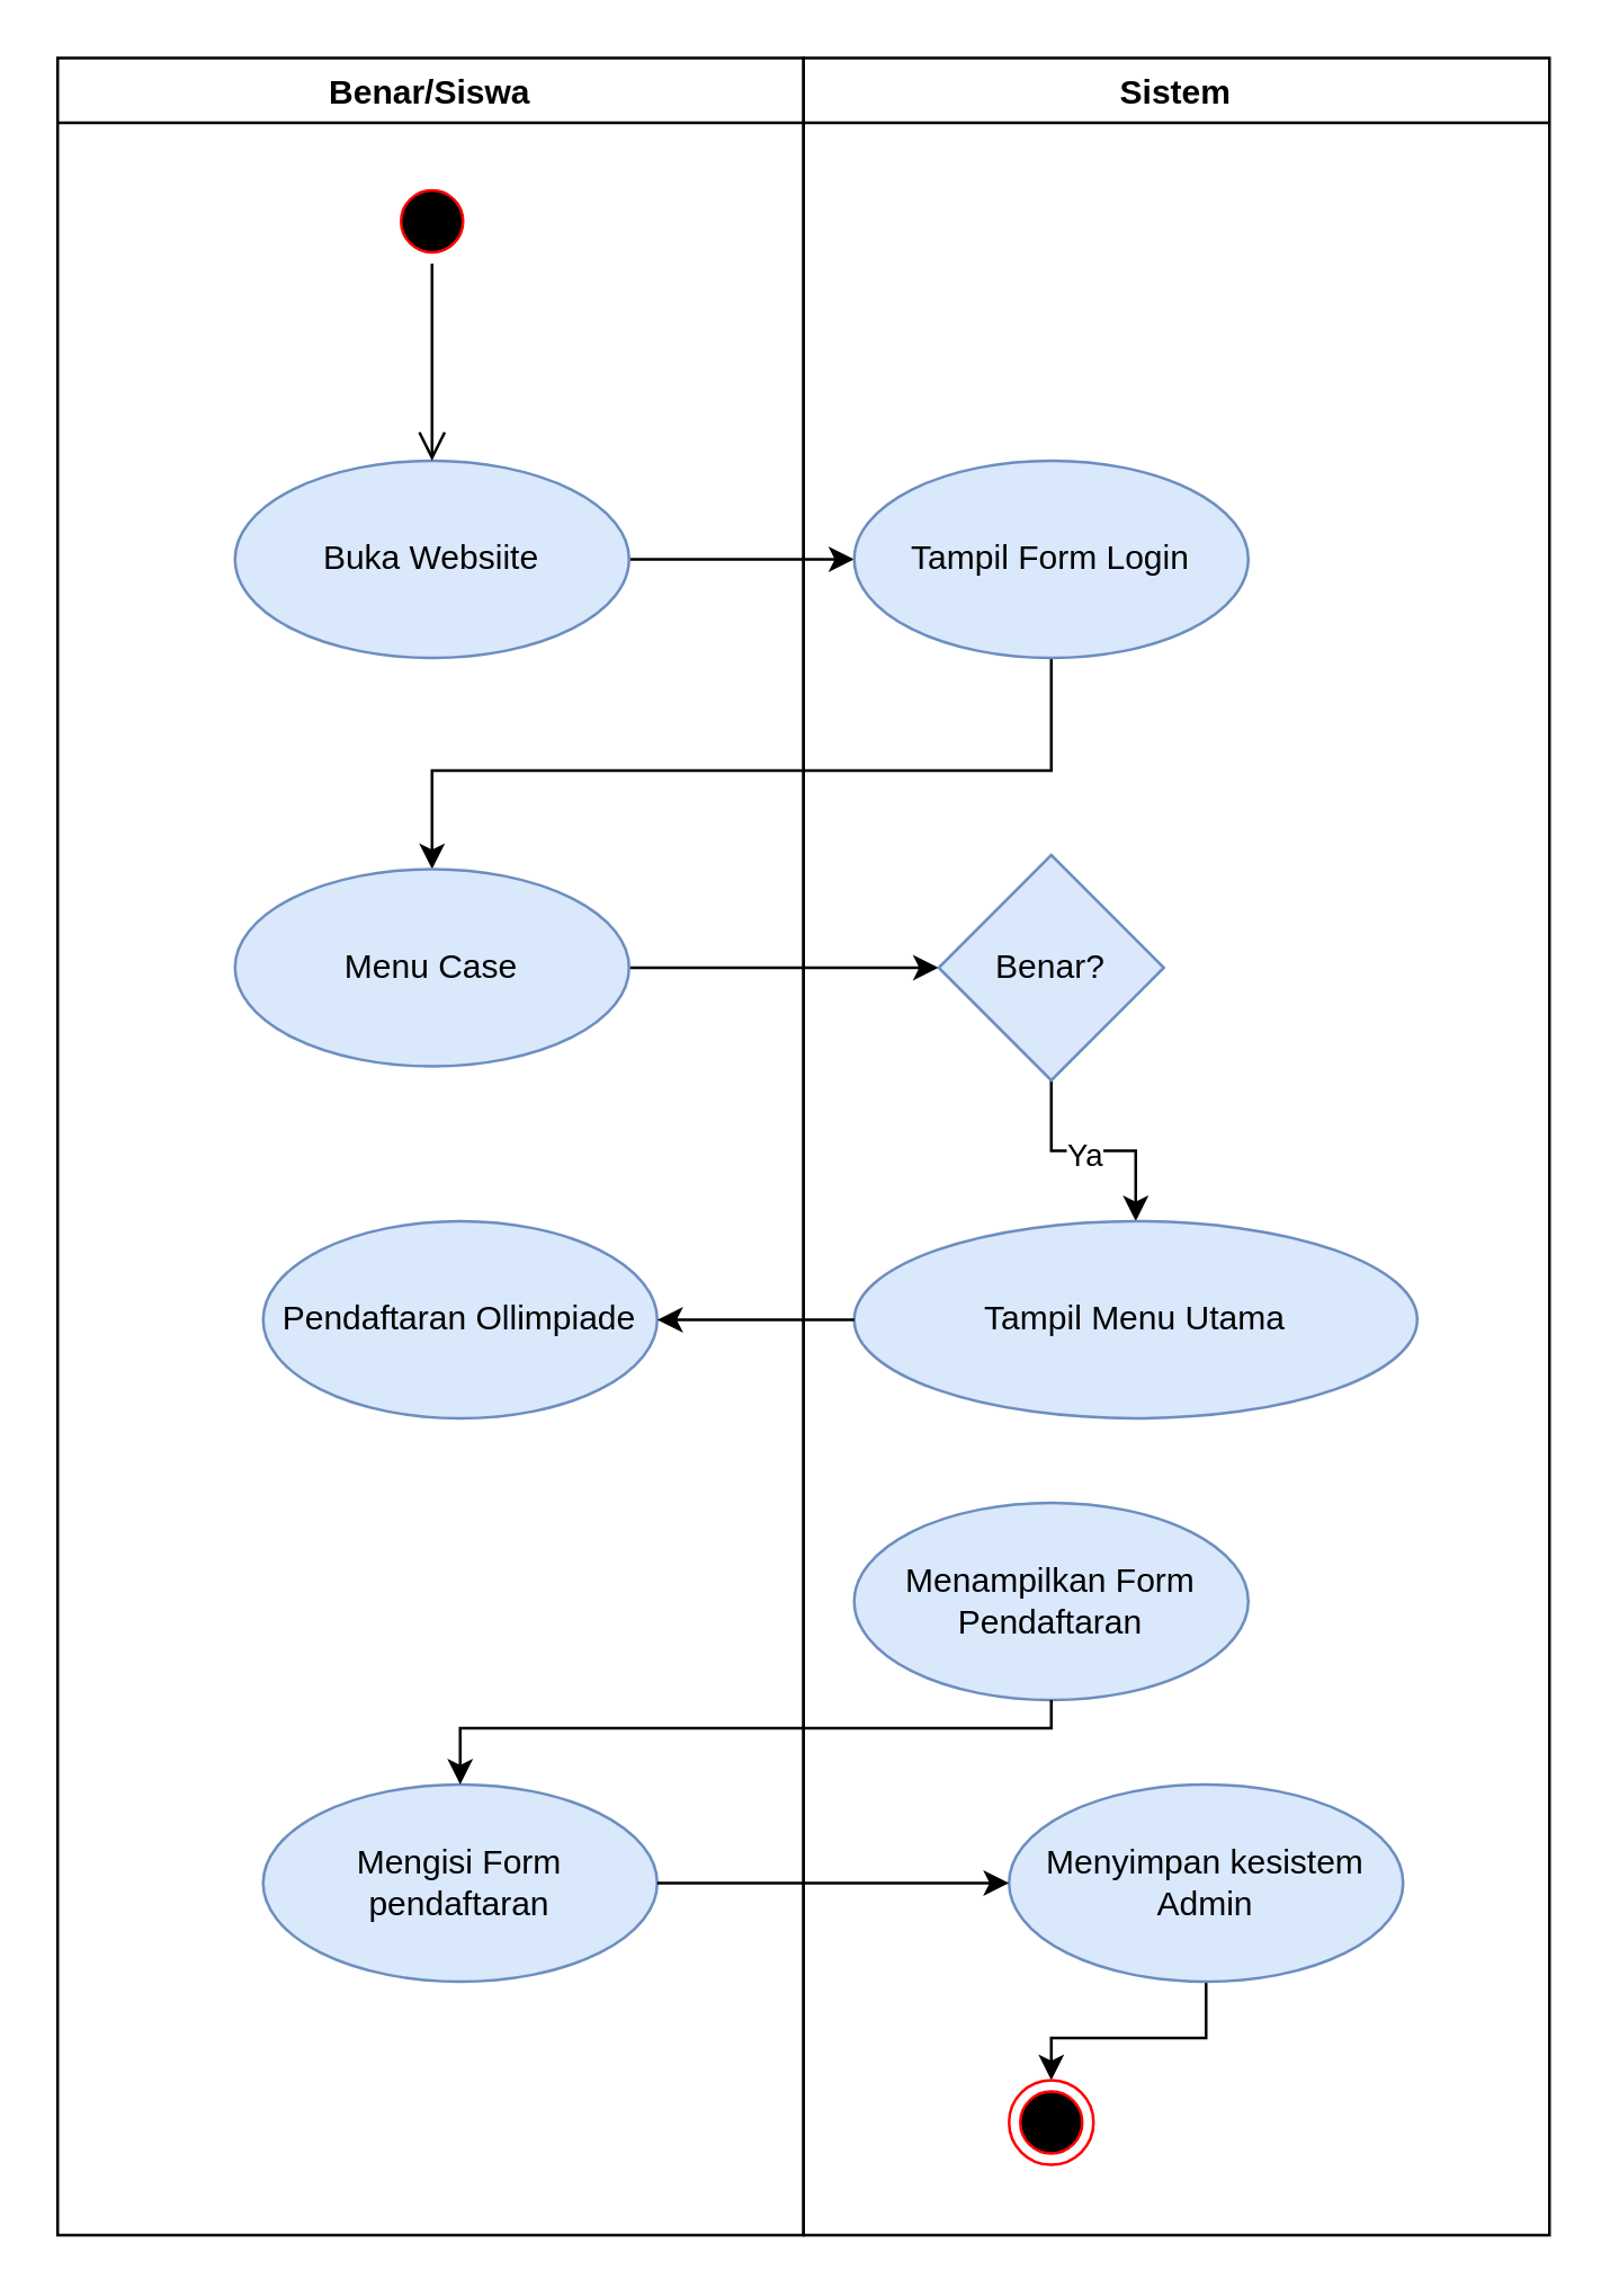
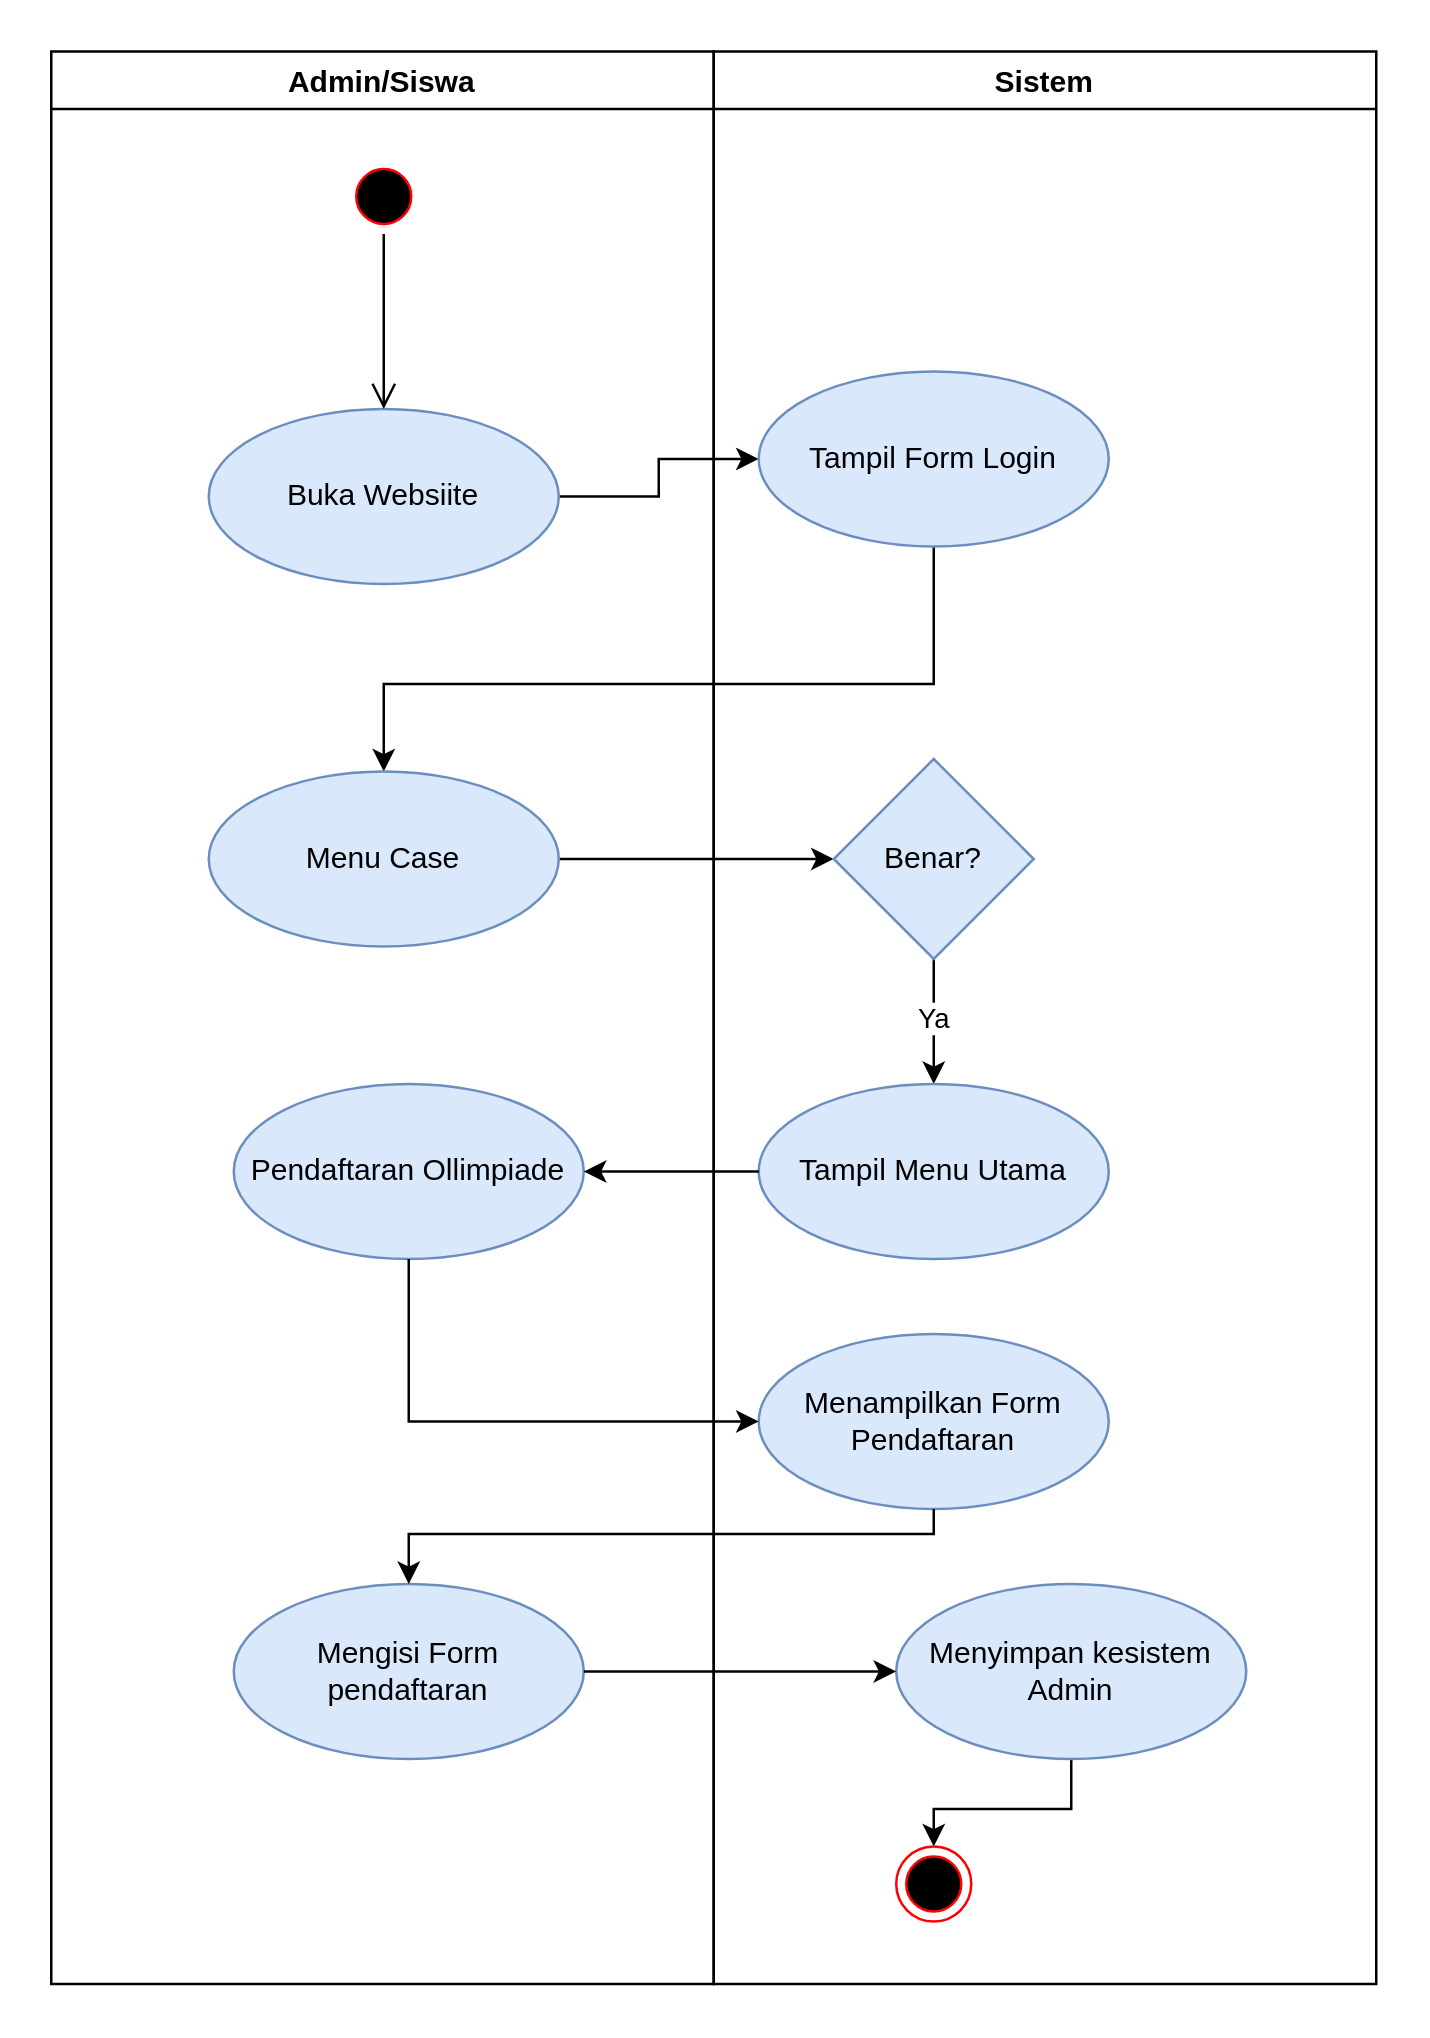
- <mxCell id="13" value="Benar/Siswa" style="swimlane;" parent="1" vertex="1"><mxGeometry x="20" y="20" width="265" height="773" as="geometry" /></mxCell>
+ <mxCell id="13" value="Admin/Siswa" style="swimlane;" parent="1" vertex="1"><mxGeometry x="20" y="20" width="265" height="773" as="geometry" /></mxCell>
- <mxCell id="5" value="Tampil Form Login" style="ellipse;whiteSpace=wrap;html=1;fillColor=#dae8fc;strokeColor=#6c8ebf;" parent="1" vertex="1"><mxGeometry x="303" y="163" width="140" height="70" as="geometry" /></mxCell>
+ <mxCell id="5" value="Tampil Form Login" style="ellipse;whiteSpace=wrap;html=1;fillColor=#dae8fc;strokeColor=#6c8ebf;" parent="1" vertex="1"><mxGeometry x="303" y="148" width="140" height="70" as="geometry" /></mxCell>
- <mxCell id="17" value="Tampil Menu Utama" style="ellipse;whiteSpace=wrap;html=1;fillColor=#dae8fc;strokeColor=#6c8ebf;" parent="16" vertex="1"><mxGeometry x="18" y="413" width="200" height="70" as="geometry" /></mxCell>
+ <mxCell id="17" value="Tampil Menu Utama" style="ellipse;whiteSpace=wrap;html=1;fillColor=#dae8fc;strokeColor=#6c8ebf;" parent="16" vertex="1"><mxGeometry x="18" y="413" width="140" height="70" as="geometry" /></mxCell>
+ <mxCell id="23" style="edgeStyle=orthogonalEdgeStyle;rounded=0;orthogonalLoop=1;jettySize=auto;html=1;entryX=0;entryY=0.5;entryDx=0;entryDy=0;" parent="1" source="14" target="18" edge="1"><mxGeometry relative="1" as="geometry"><Array as="points"><mxPoint x="163" y="568" /></Array></mxGeometry></mxCell>
